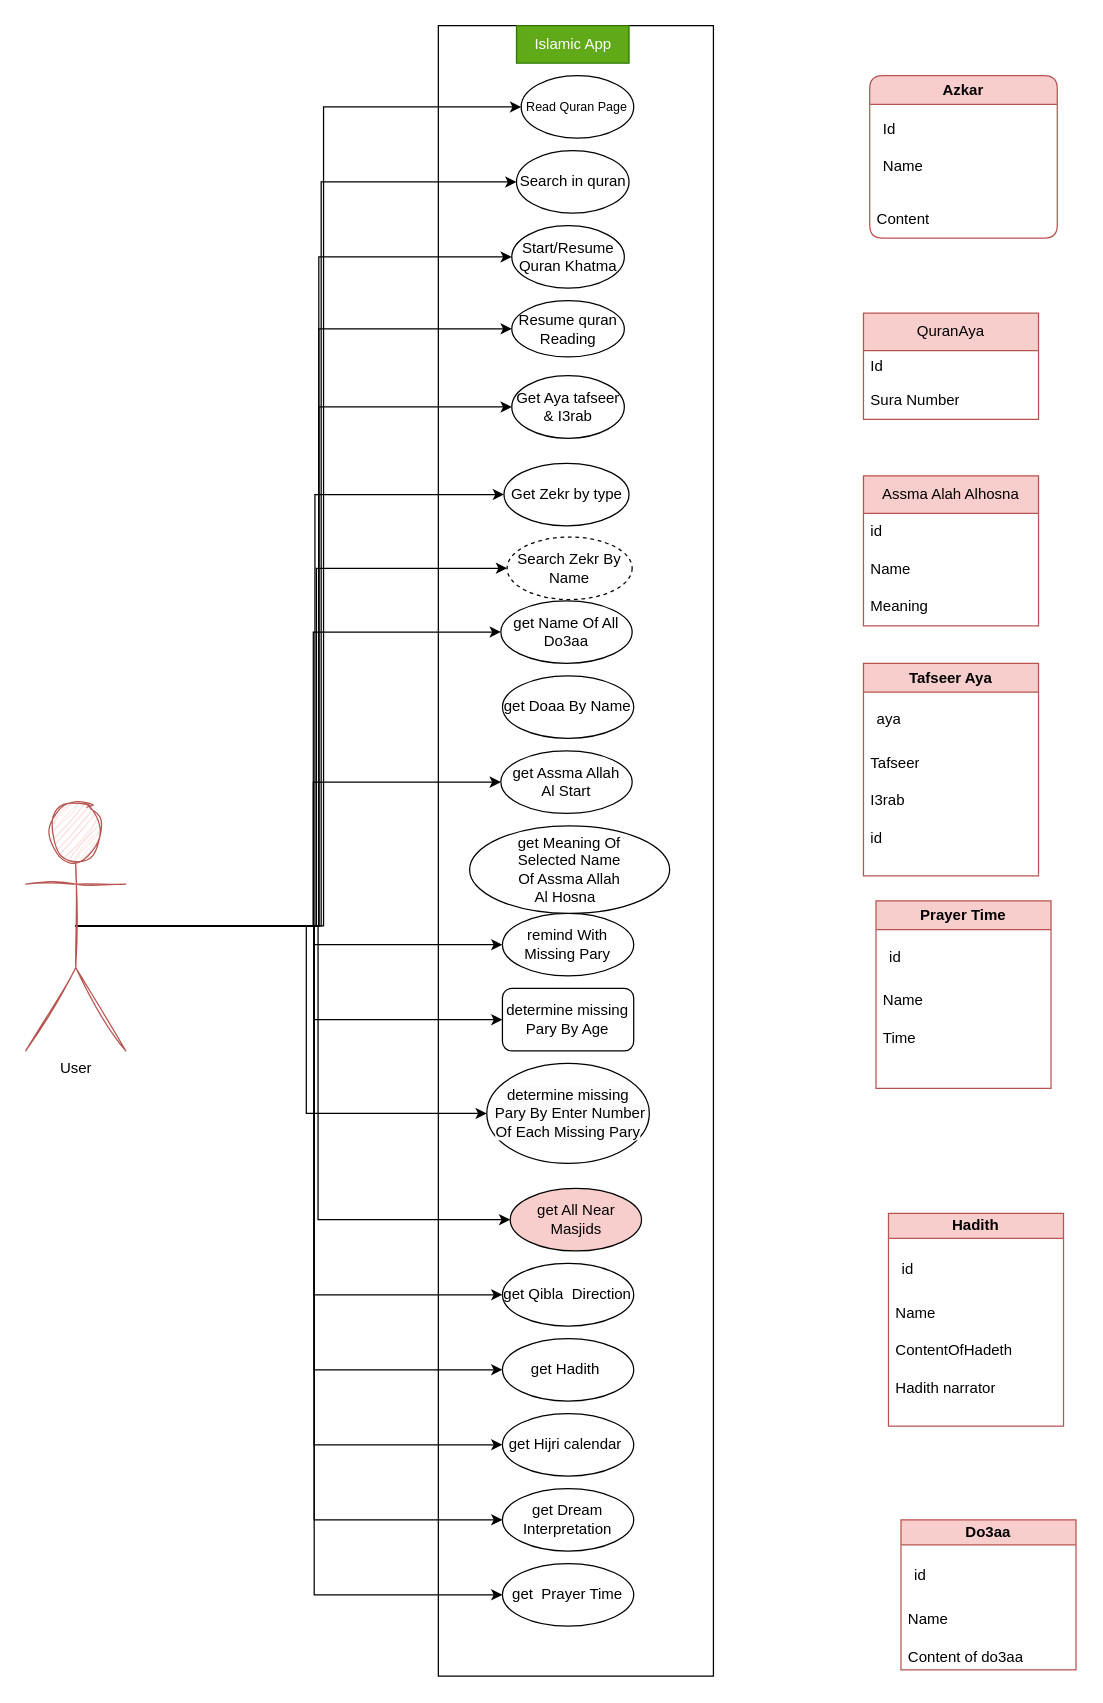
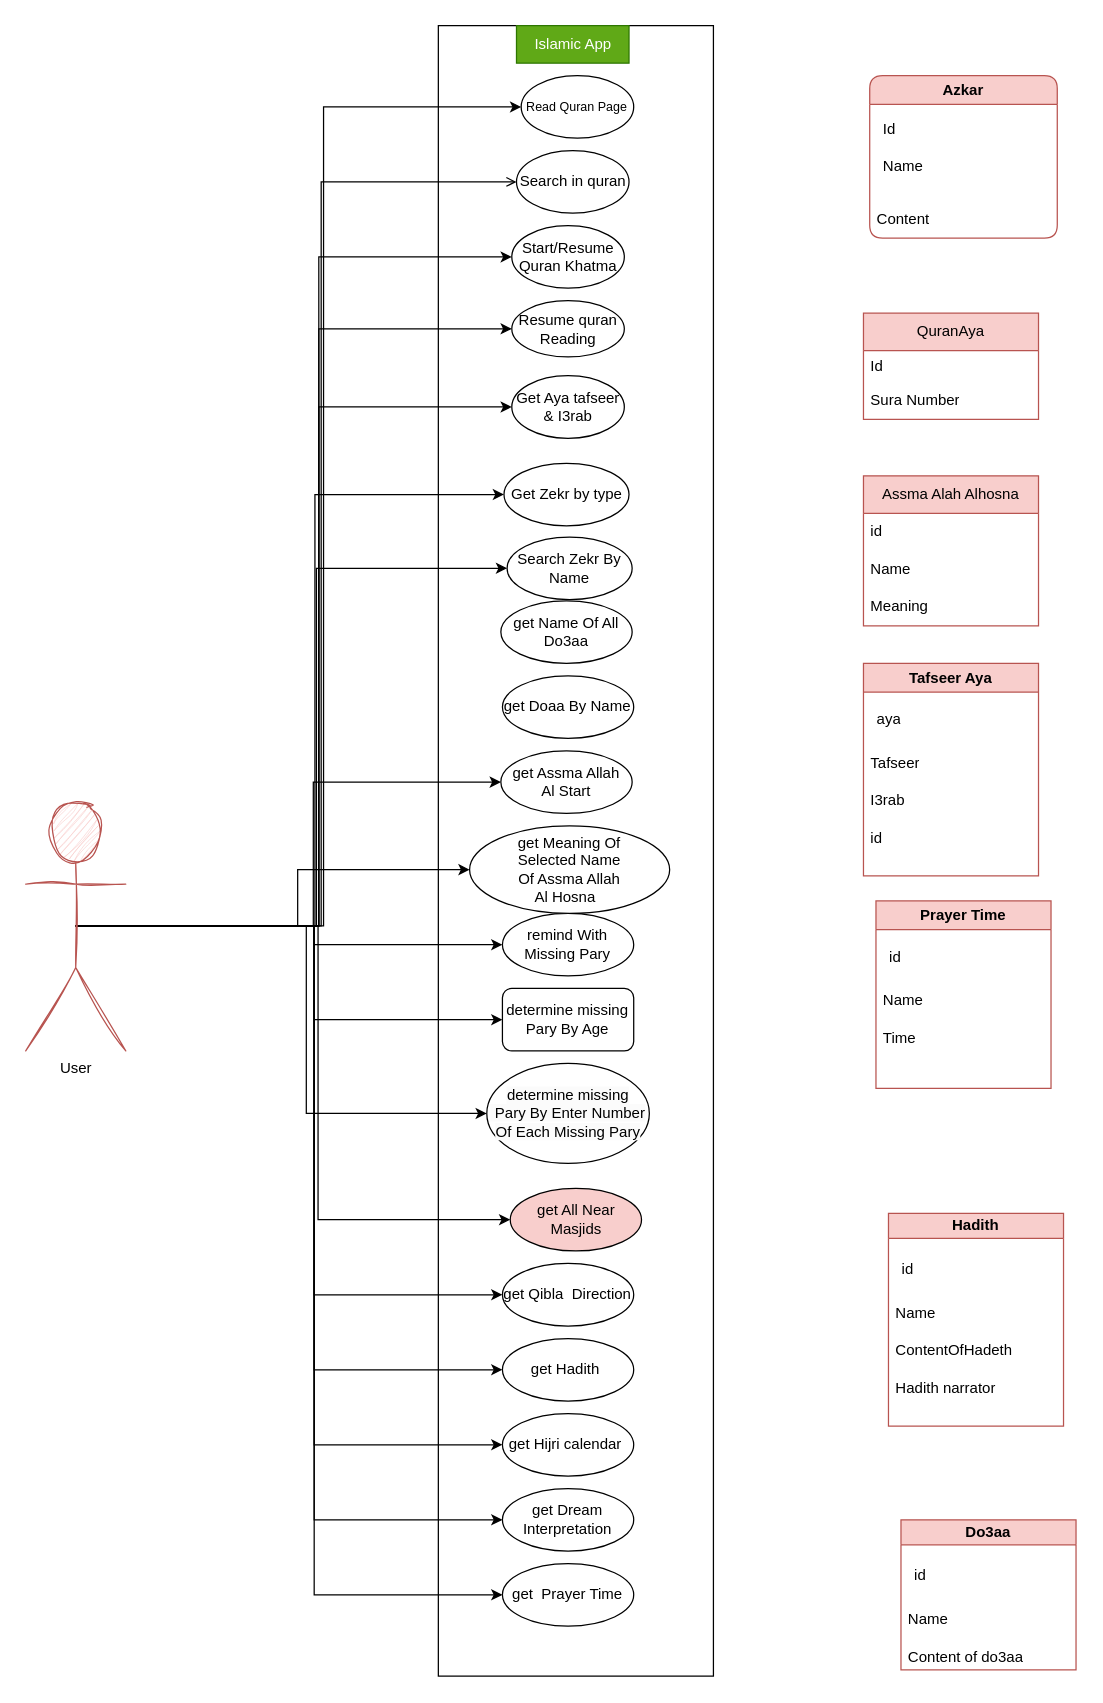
- <mxCell id="20" style="edgeStyle=orthogonalEdgeStyle;rounded=0;orthogonalLoop=1;jettySize=auto;html=1;exitX=0.5;exitY=0.5;exitDx=0;exitDy=0;exitPerimeter=0;entryX=0;entryY=0.5;entryDx=0;entryDy=0;" parent="1" source="22" target="25" edge="1"><mxGeometry relative="1" as="geometry" /></mxCell>
+ <mxCell id="20" style="edgeStyle=orthogonalEdgeStyle;rounded=0;orthogonalLoop=1;jettySize=auto;html=1;exitX=0.5;exitY=0.5;exitDx=0;exitDy=0;exitPerimeter=0;entryX=0;entryY=0.5;entryDx=0;entryDy=0;endArrow=open;" parent="1" source="22" target="25" edge="1"><mxGeometry relative="1" as="geometry" /></mxCell>
- <mxCell id="29" value="Search Zekr By Name" style="ellipse;whiteSpace=wrap;html=1;dashed=1;" parent="1" vertex="1"><mxGeometry x="405" y="429" width="100" height="50" as="geometry" /></mxCell>
+ <mxCell id="29" value="Search Zekr By Name" style="ellipse;whiteSpace=wrap;html=1;" parent="1" vertex="1"><mxGeometry x="405" y="429" width="100" height="50" as="geometry" /></mxCell>
- <mxCell id="7" style="edgeStyle=orthogonalEdgeStyle;rounded=0;orthogonalLoop=1;jettySize=auto;html=1;exitX=0.5;exitY=0.5;exitDx=0;exitDy=0;exitPerimeter=0;entryX=0;entryY=0.5;entryDx=0;entryDy=0;" parent="1" source="22" target="35" edge="1"><mxGeometry relative="1" as="geometry" /></mxCell>
+ <mxCell id="9" style="edgeStyle=orthogonalEdgeStyle;rounded=0;orthogonalLoop=1;jettySize=auto;html=1;exitX=0.5;exitY=0.5;exitDx=0;exitDy=0;exitPerimeter=0;entryX=0;entryY=0.5;entryDx=0;entryDy=0;" parent="1" source="22" target="41" edge="1"><mxGeometry relative="1" as="geometry" /></mxCell>
